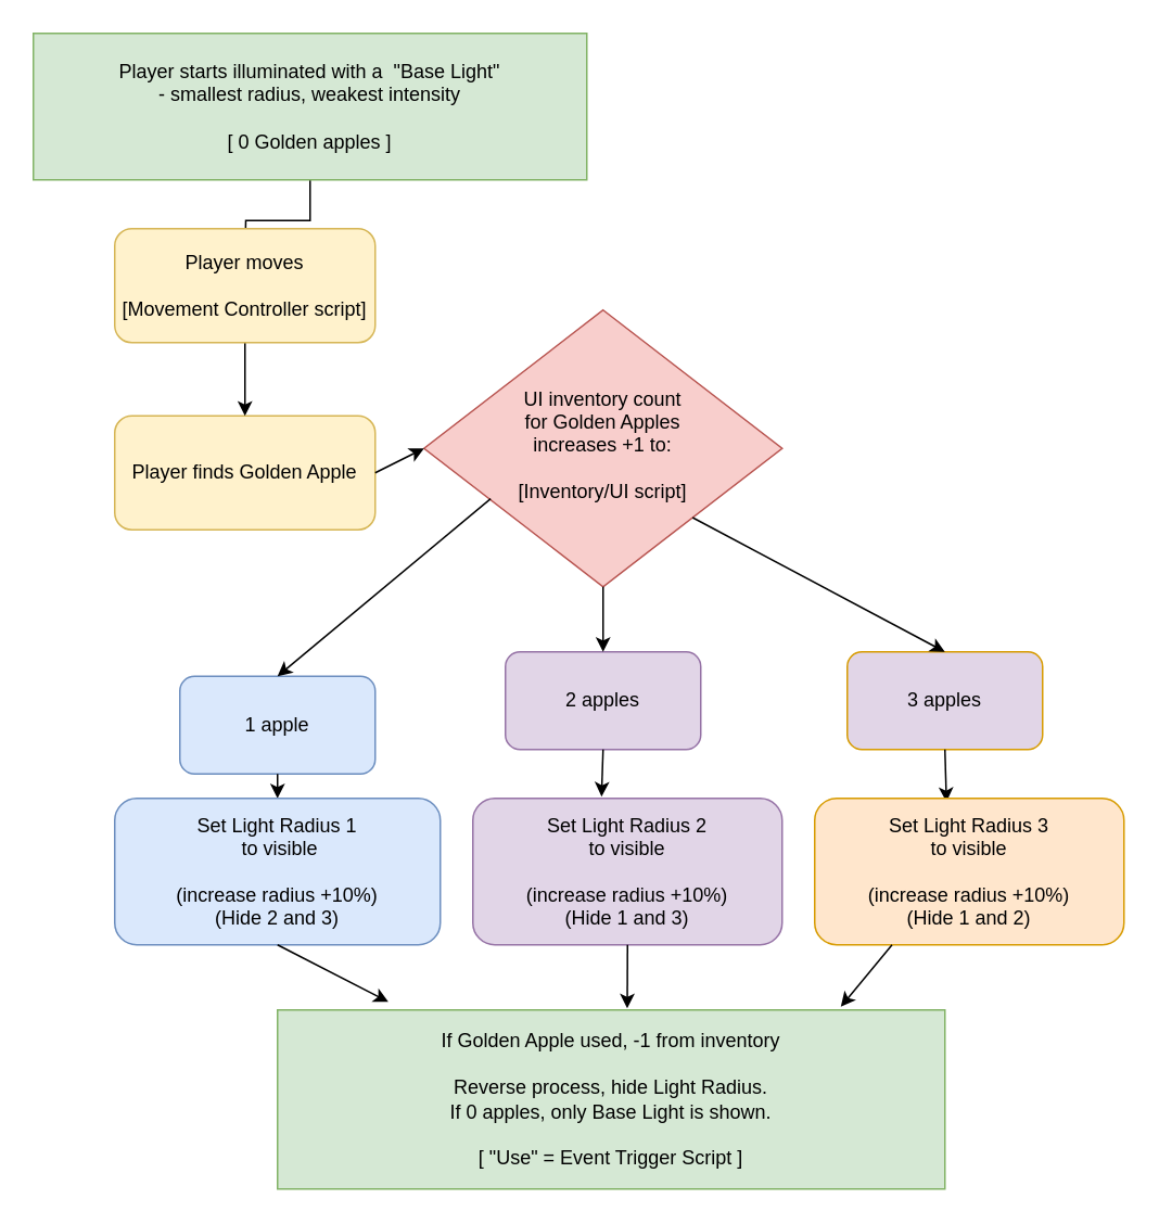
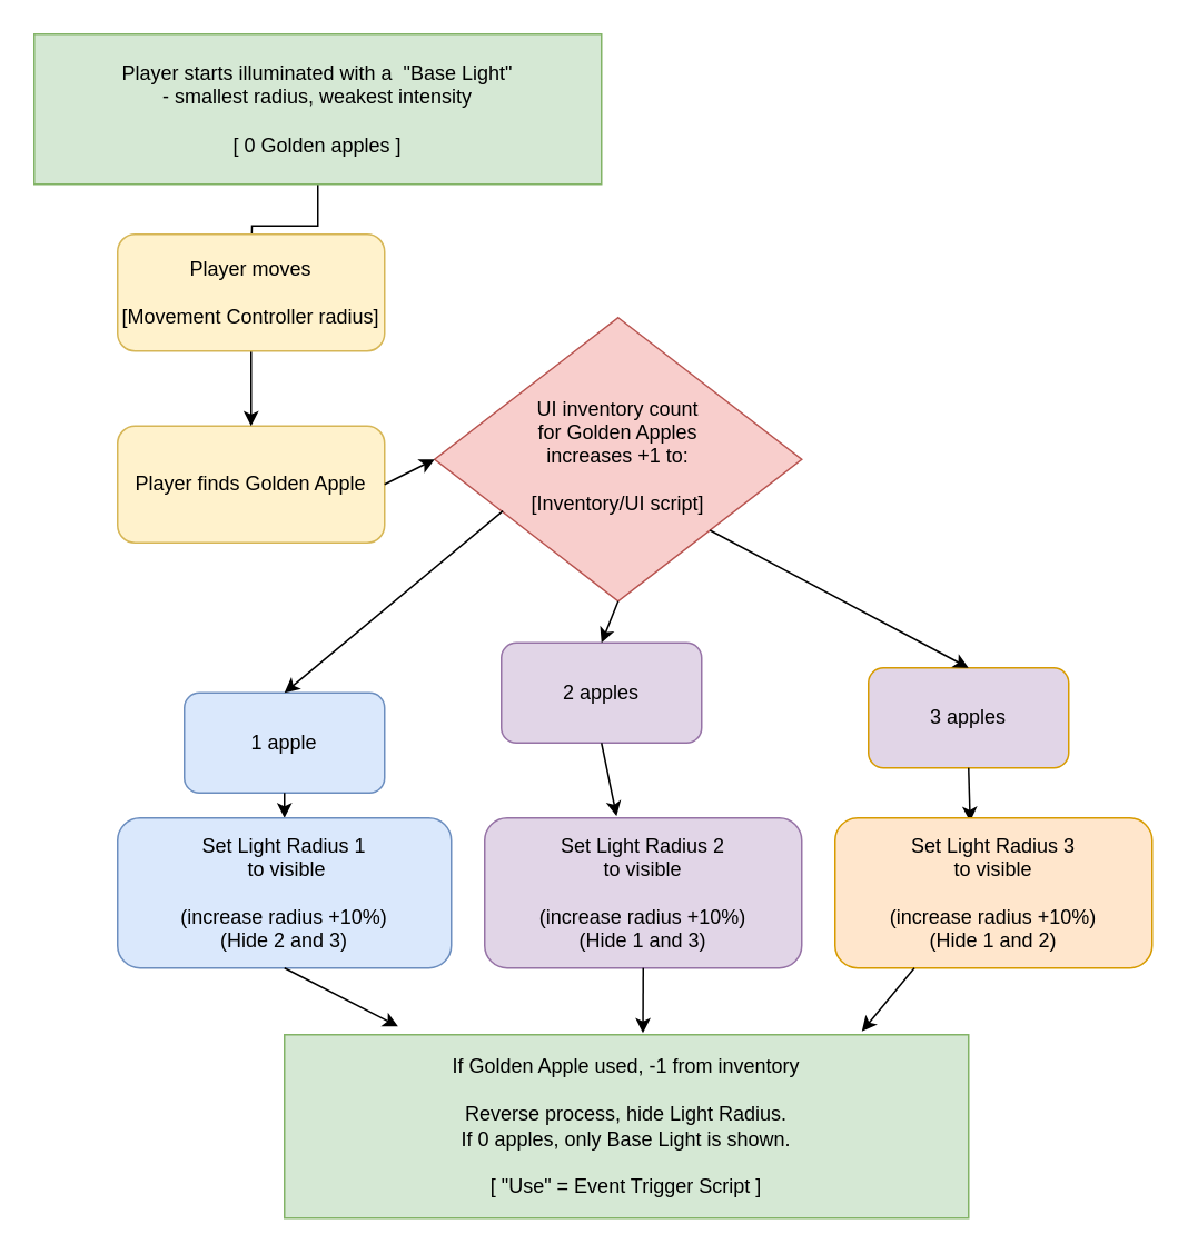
- <mxCell id="7" value="&lt;div&gt;Player moves &lt;br&gt;&lt;/div&gt;&lt;div&gt;&lt;br&gt;&lt;/div&gt;&lt;div&gt;[Movement Controller script]&lt;/div&gt;" style="rounded=1;whiteSpace=wrap;html=1;fillColor=#fff2cc;strokeColor=#d6b656;" vertex="1" parent="1"><mxGeometry x="70" y="140" width="160" height="70" as="geometry" /></mxCell>
+ <mxCell id="7" value="&lt;div&gt;Player moves &lt;br&gt;&lt;/div&gt;&lt;div&gt;&lt;br&gt;&lt;/div&gt;&lt;div&gt;[Movement Controller radius]&lt;/div&gt;" style="rounded=1;whiteSpace=wrap;html=1;fillColor=#fff2cc;strokeColor=#d6b656;" vertex="1" parent="1"><mxGeometry x="70" y="140" width="160" height="70" as="geometry" /></mxCell>
- <mxCell id="9" value="&lt;div&gt;2 apples&lt;/div&gt;" style="rounded=1;whiteSpace=wrap;html=1;fillColor=#e1d5e7;strokeColor=#9673a6;" vertex="1" parent="1"><mxGeometry x="310" y="400" width="120" height="60" as="geometry" /></mxCell>
+ <mxCell id="9" value="&lt;div&gt;2 apples&lt;/div&gt;" style="rounded=1;whiteSpace=wrap;html=1;fillColor=#e1d5e7;strokeColor=#9673a6;" vertex="1" parent="1"><mxGeometry x="300" y="385" width="120" height="60" as="geometry" /></mxCell>
